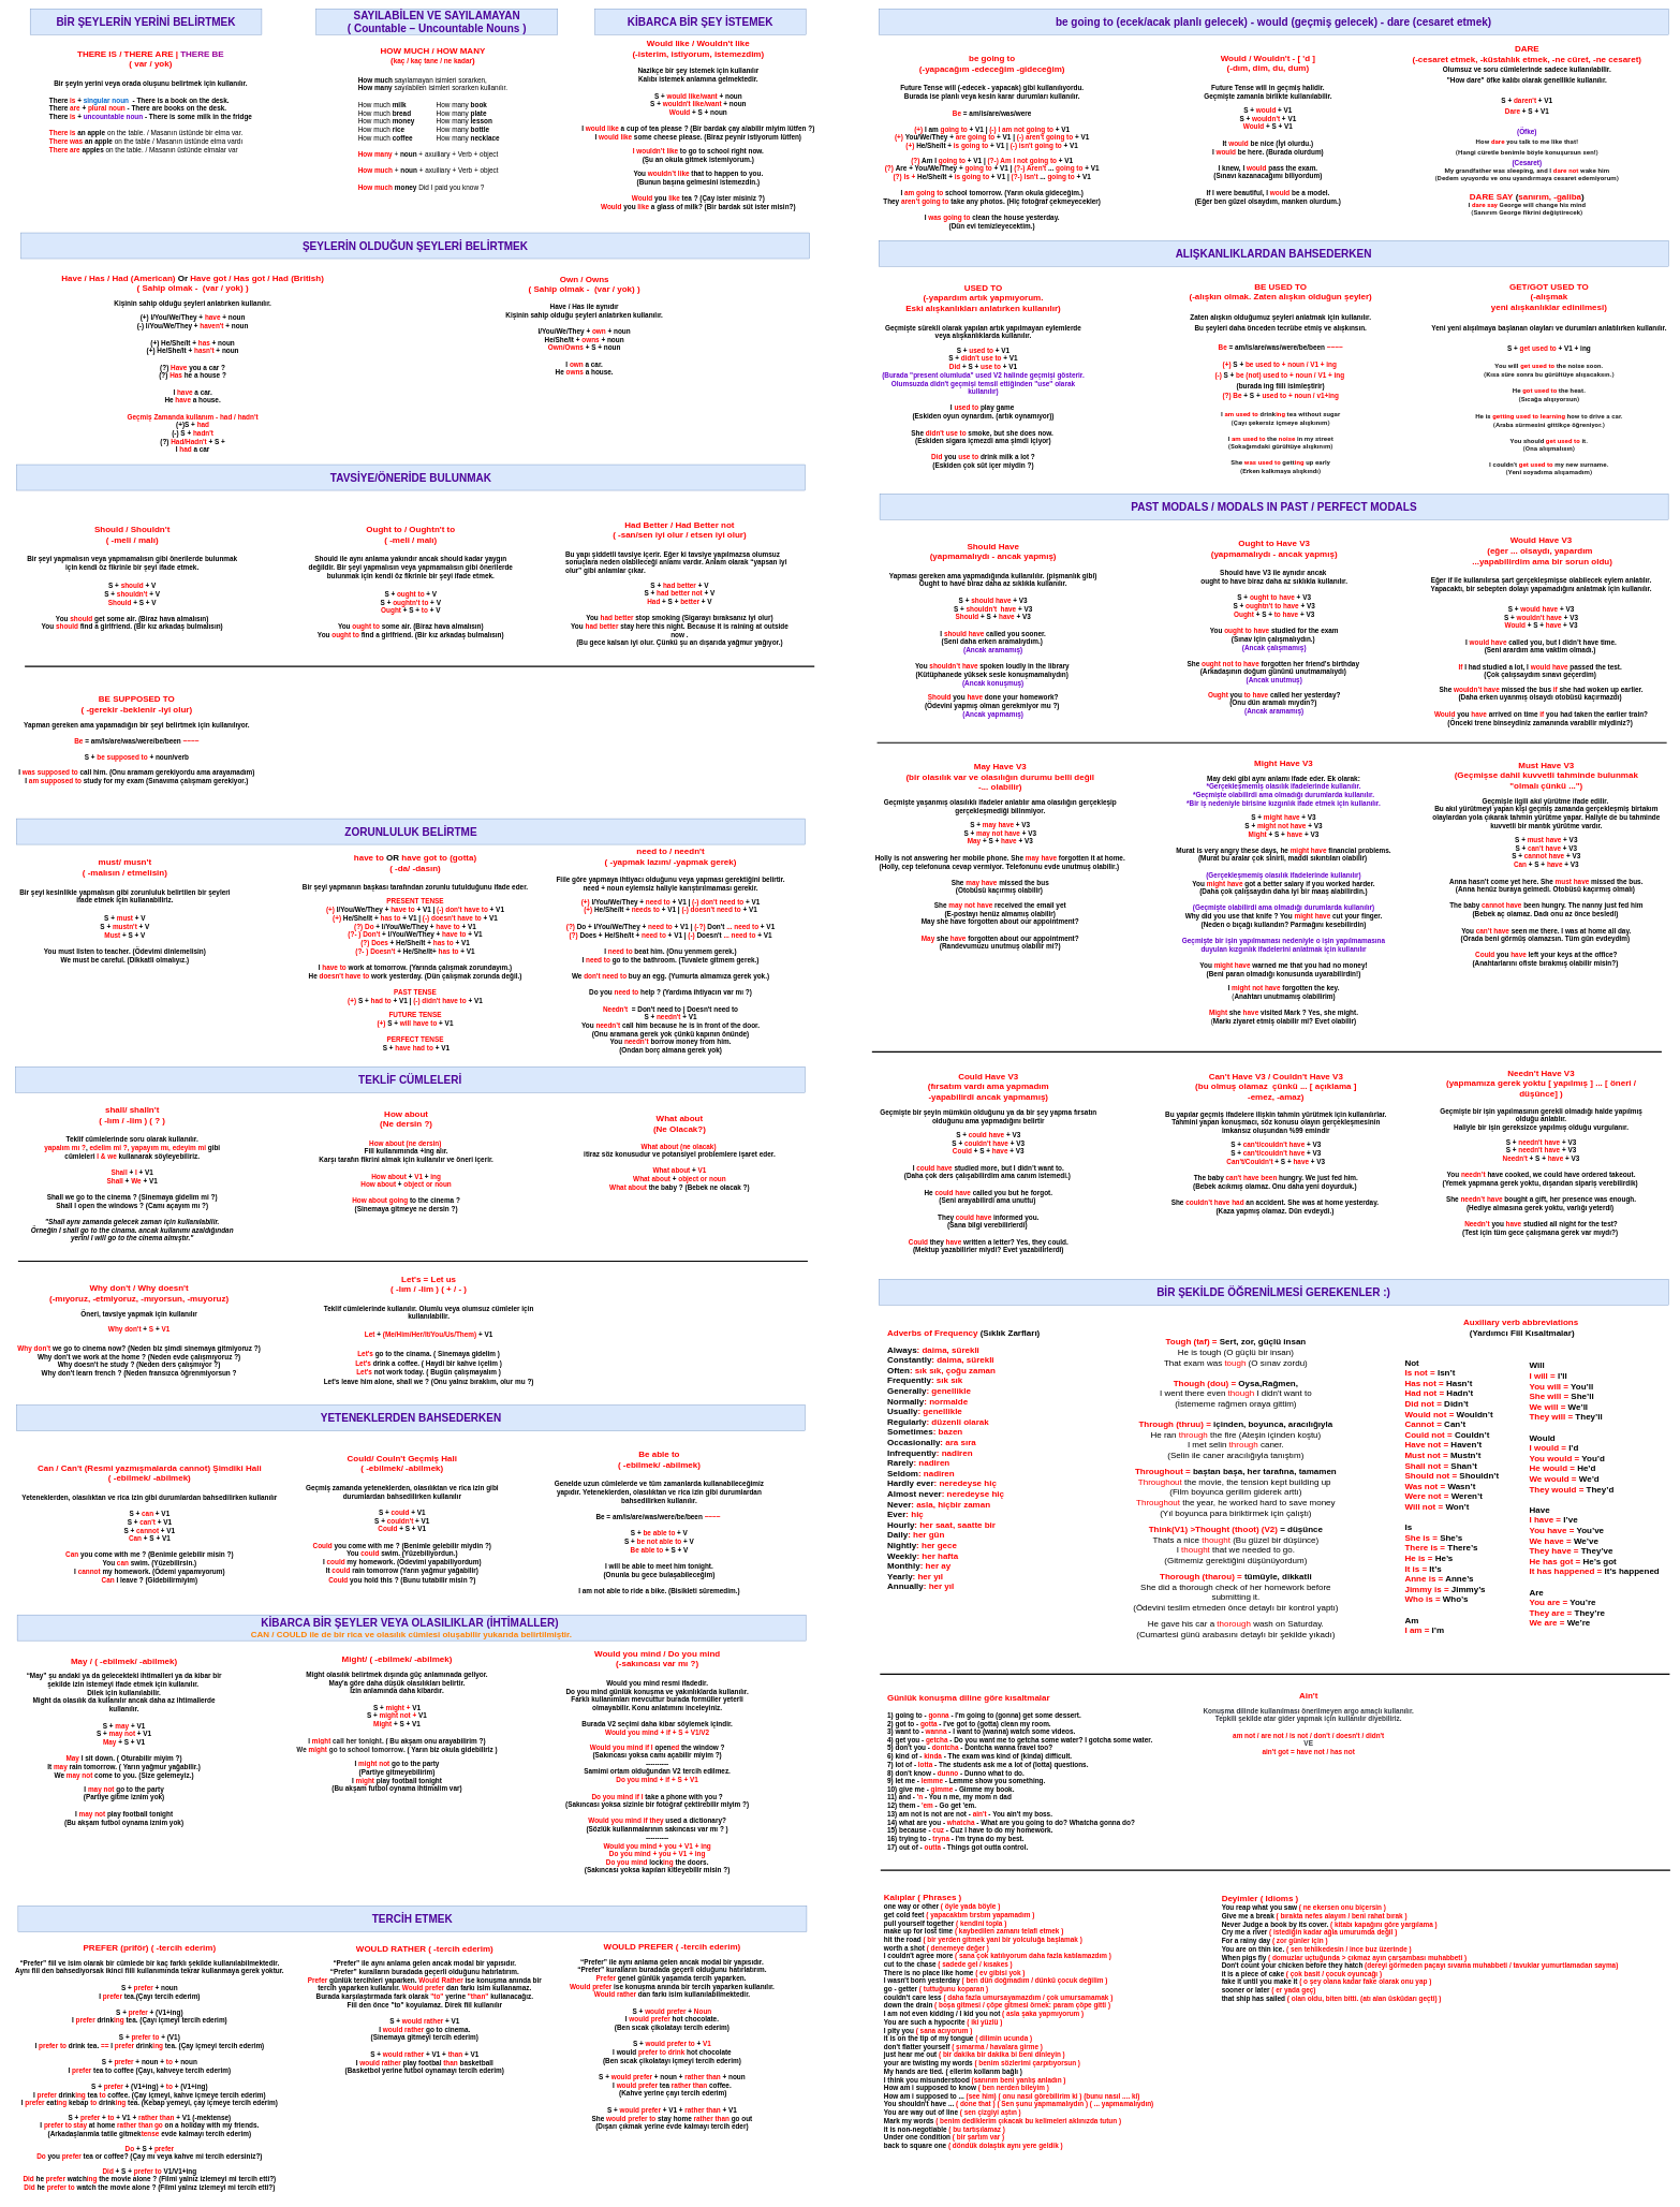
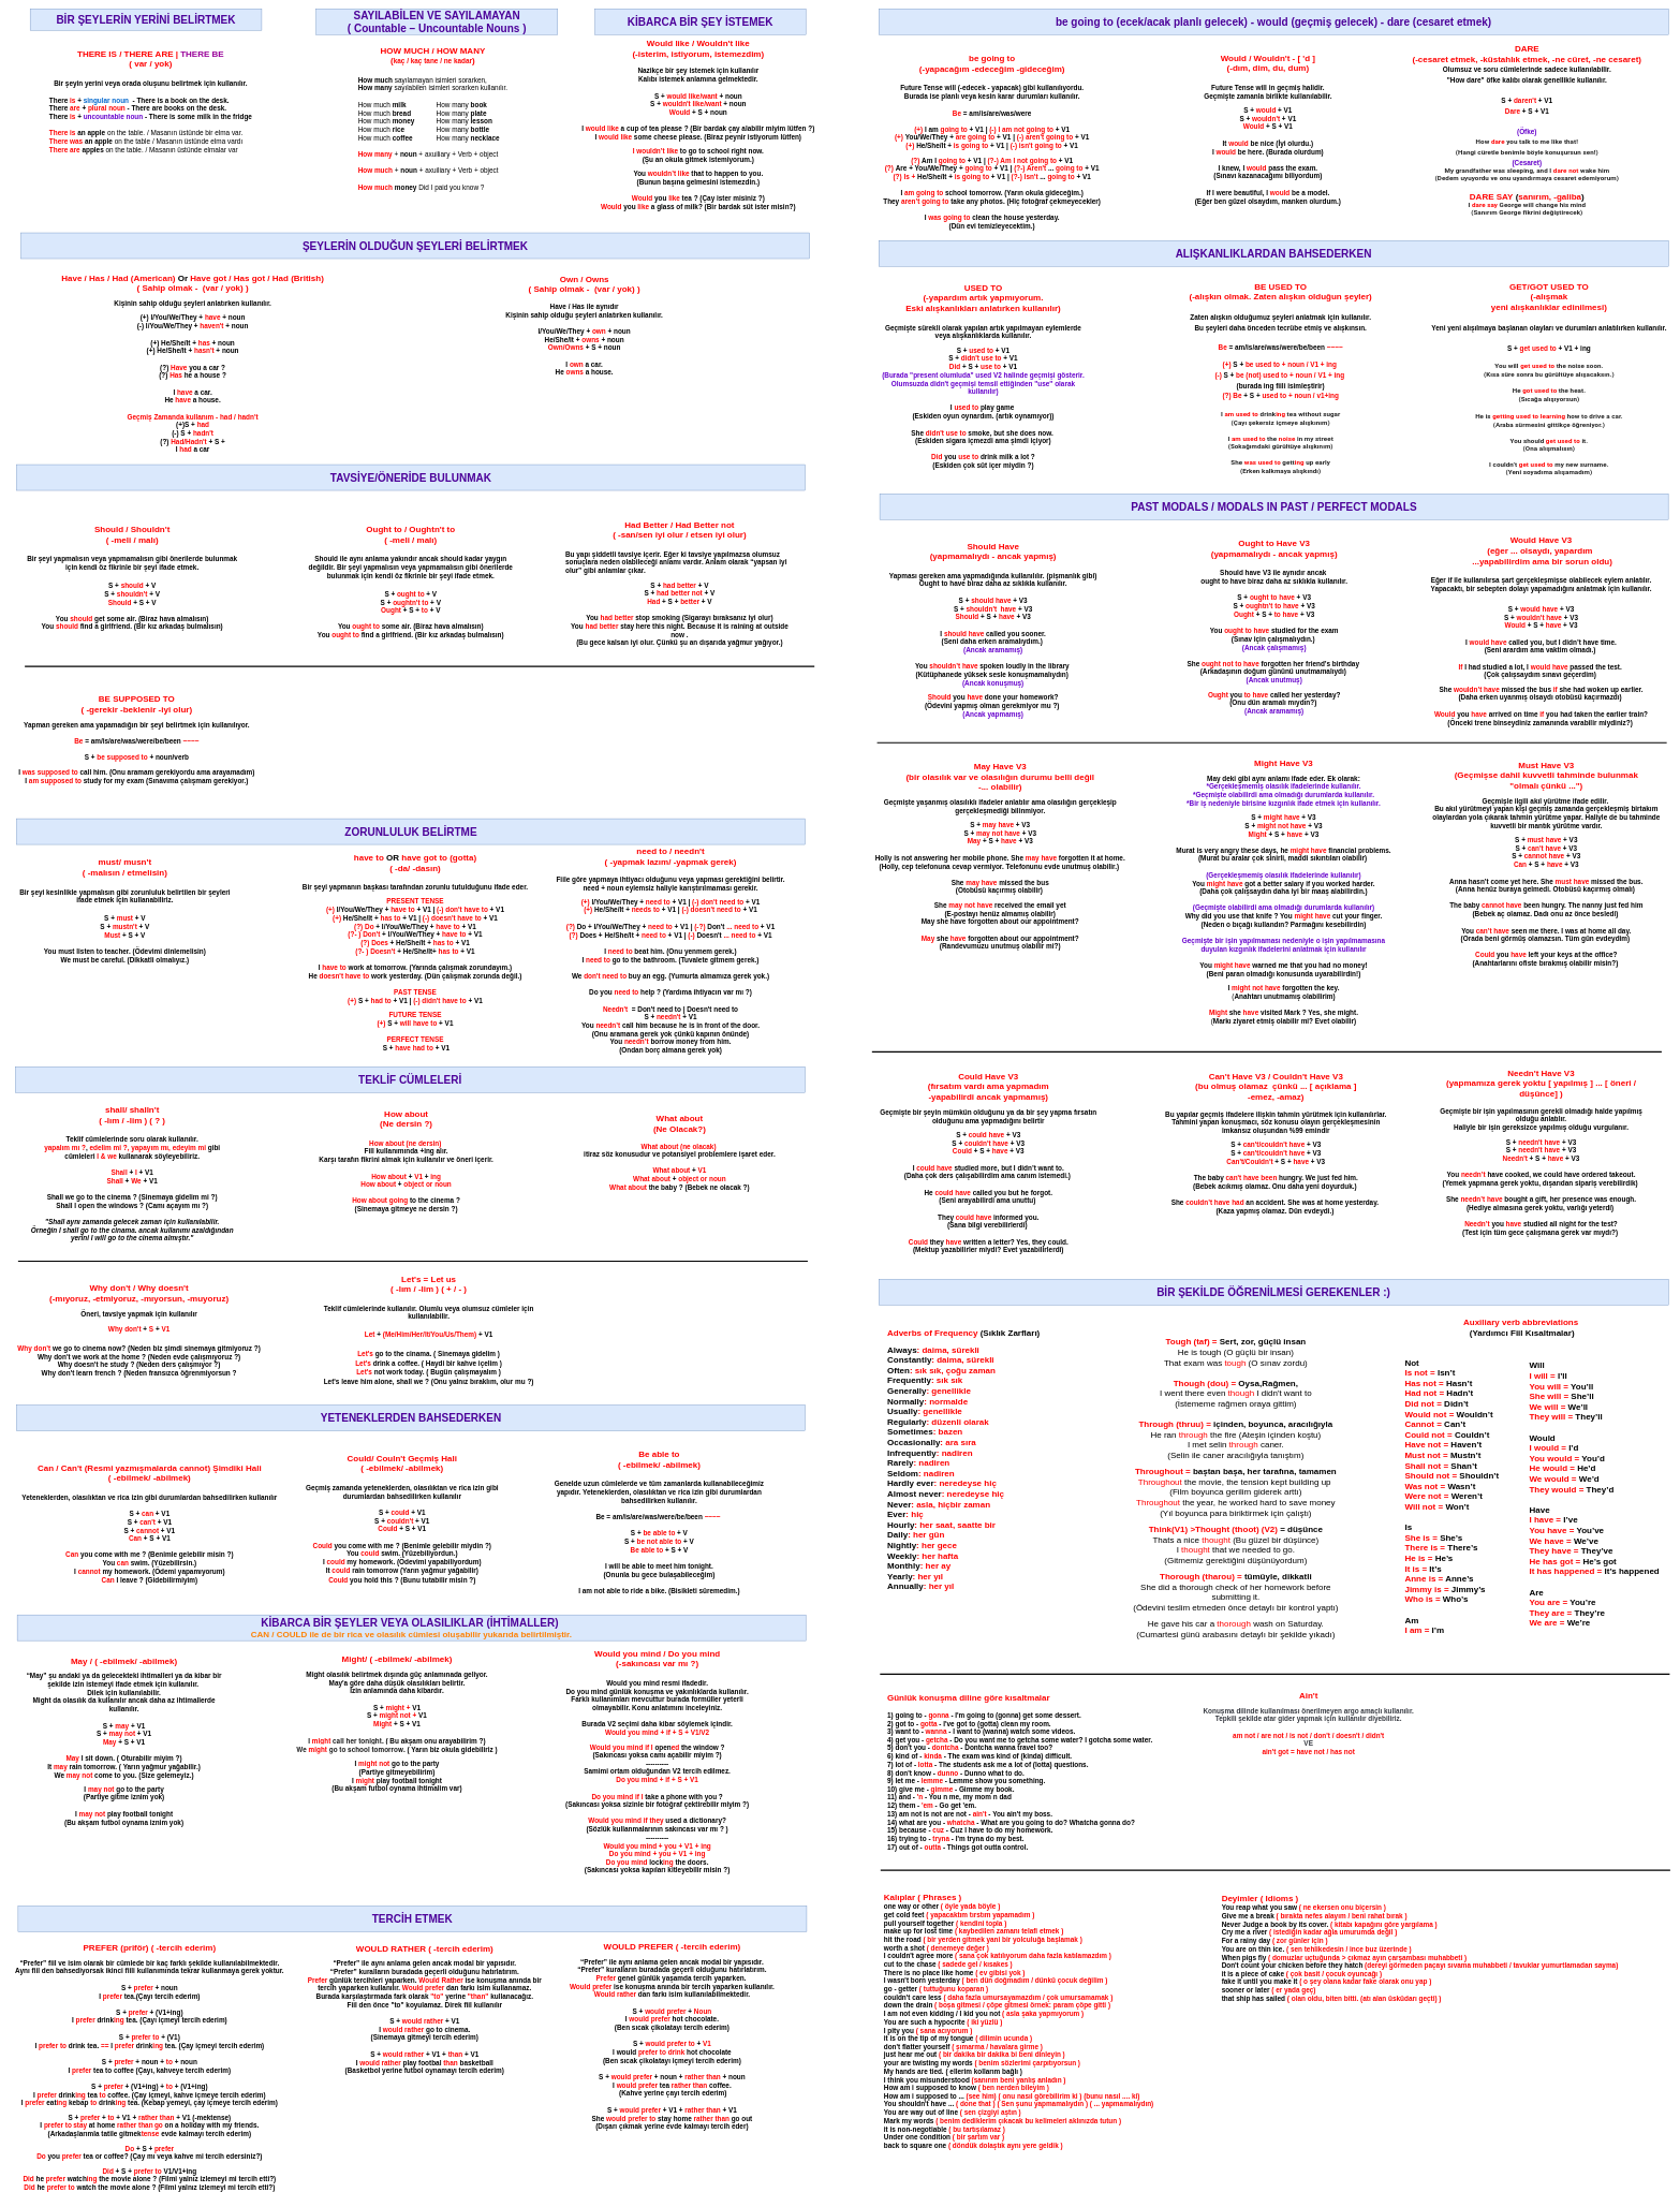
- <mxCell id="39" value="&lt;font&gt;&lt;b&gt;&lt;font color=&quot;#4c0099&quot;&gt;&lt;span style=&quot;font-size: 25px&quot;&gt;BİR ŞEYLERİN YERİNİ BELİRTMEK&lt;/span&gt;&lt;/font&gt;&lt;br&gt;&lt;/b&gt;&lt;/font&gt;" style="text;html=1;strokeColor=#6c8ebf;fillColor=#dae8fc;align=center;verticalAlign=middle;whiteSpace=wrap;rounded=0;" parent="1" vertex="1"><mxGeometry x="69.59" y="20" width="539.38" height="60" as="geometry" /></mxCell>
+ <mxCell id="39" value="&lt;font&gt;&lt;b&gt;&lt;font color=&quot;#4c0099&quot;&gt;&lt;span style=&quot;font-size: 25px&quot;&gt;BİR ŞEYLERİN YERİNİ BELİRTMEK&lt;/span&gt;&lt;/font&gt;&lt;br&gt;&lt;/b&gt;&lt;/font&gt;" style="text;html=1;strokeColor=#6c8ebf;fillColor=#dae8fc;align=center;verticalAlign=middle;whiteSpace=wrap;rounded=0;" parent="1" vertex="1"><mxGeometry x="69.59" y="20" width="539.38" height="50" as="geometry" /></mxCell>
